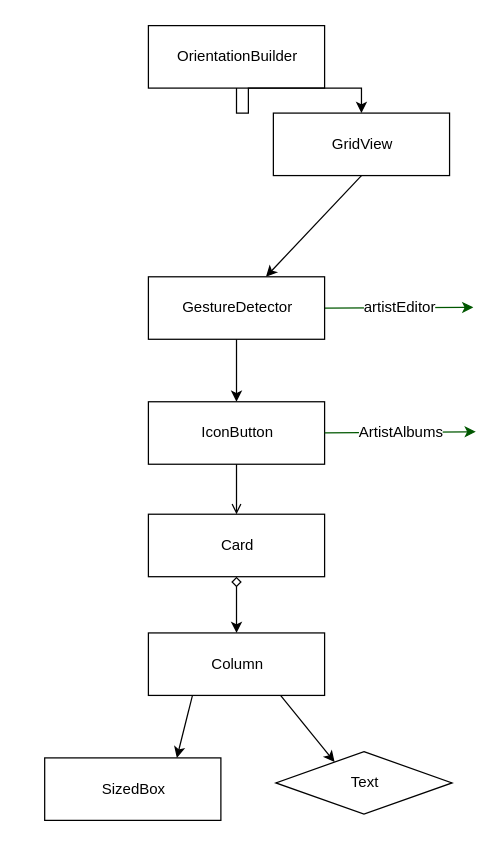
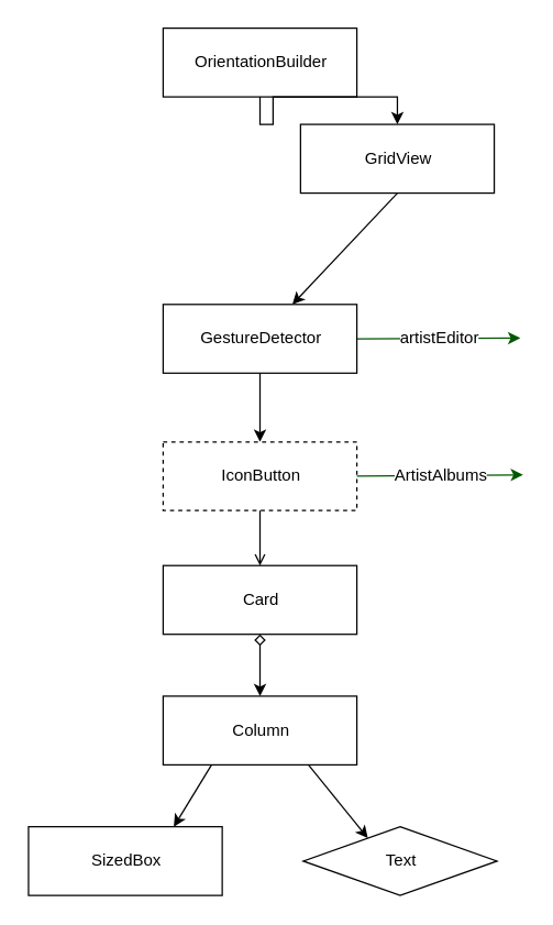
- <mxCell id="6" value="IconButton" style="html=1;" vertex="1" parent="1"><mxGeometry x="118" y="321" width="141" height="50" as="geometry" /></mxCell>
+ <mxCell id="6" value="IconButton" style="html=1;dashed=1;" vertex="1" parent="1"><mxGeometry x="118" y="321" width="141" height="50" as="geometry" /></mxCell>
- <mxCell id="11" value="SizedBox" style="html=1;" vertex="1" parent="1"><mxGeometry x="35" y="606" width="141" height="50" as="geometry" /></mxCell>
+ <mxCell id="11" value="SizedBox" style="html=1;" vertex="1" parent="1"><mxGeometry x="20" y="601" width="141" height="50" as="geometry" /></mxCell>
